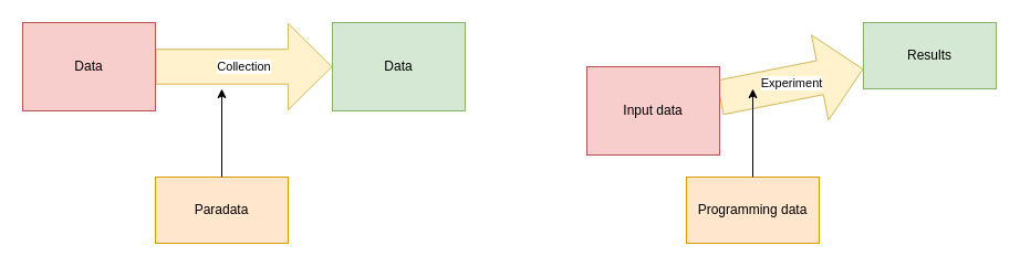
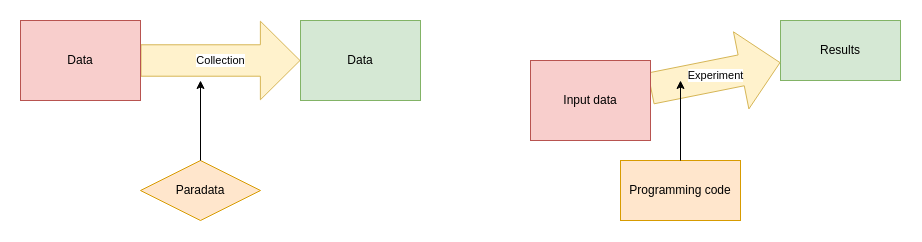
- <mxCell id="4" value="Paradata" style="rounded=0;whiteSpace=wrap;html=1;fillColor=#ffe6cc;strokeColor=#d79b00;" parent="1" vertex="1"><mxGeometry x="140" y="160" width="120" height="60" as="geometry" /></mxCell>
+ <mxCell id="4" value="Paradata" style="rhombus;whiteSpace=wrap;html=1;fillColor=#ffe6cc;strokeColor=#d79b00;" parent="1" vertex="1"><mxGeometry x="140" y="160" width="120" height="60" as="geometry" /></mxCell>
- <mxCell id="9" value="Programming data" style="rounded=0;whiteSpace=wrap;html=1;fillColor=#ffe6cc;strokeColor=#d79b00;" parent="1" vertex="1"><mxGeometry x="620" y="160" width="120" height="60" as="geometry" /></mxCell>
+ <mxCell id="9" value="Programming code" style="rounded=0;whiteSpace=wrap;html=1;fillColor=#ffe6cc;strokeColor=#d79b00;" parent="1" vertex="1"><mxGeometry x="620" y="160" width="120" height="60" as="geometry" /></mxCell>
